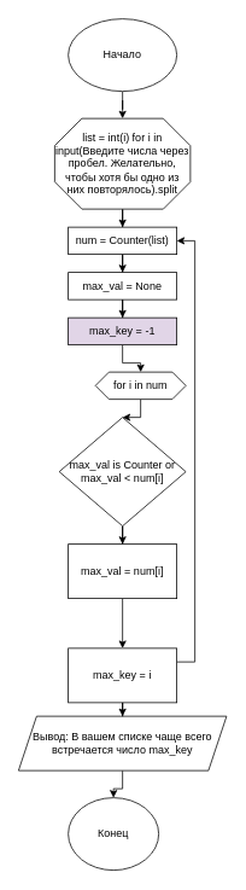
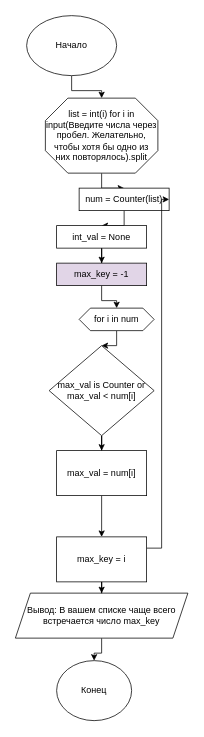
- <mxCell id="3" value="Начало" style="ellipse;whiteSpace=wrap;html=1;" vertex="1" parent="1"><mxGeometry x="75" y="20" width="120" height="80" as="geometry" /></mxCell>
+ <mxCell id="3" value="Начало" style="ellipse;whiteSpace=wrap;html=1;" vertex="1" parent="1"><mxGeometry x="35" y="20" width="120" height="80" as="geometry" /></mxCell>
- <mxCell id="7" value="num = Counter(list)" style="rounded=0;whiteSpace=wrap;html=1;" vertex="1" parent="1"><mxGeometry x="75" y="250" width="120" height="30" as="geometry" /></mxCell>
+ <mxCell id="7" value="num = Counter(list)" style="rounded=0;whiteSpace=wrap;html=1;" vertex="1" parent="1"><mxGeometry x="105" y="250" width="120" height="30" as="geometry" /></mxCell>
- <mxCell id="9" value="max_val = None" style="rounded=0;whiteSpace=wrap;html=1;" vertex="1" parent="1"><mxGeometry x="75" y="300" width="120" height="30" as="geometry" /></mxCell>
+ <mxCell id="9" value="int_val = None" style="rounded=0;whiteSpace=wrap;html=1;" vertex="1" parent="1"><mxGeometry x="75" y="300" width="120" height="30" as="geometry" /></mxCell>
